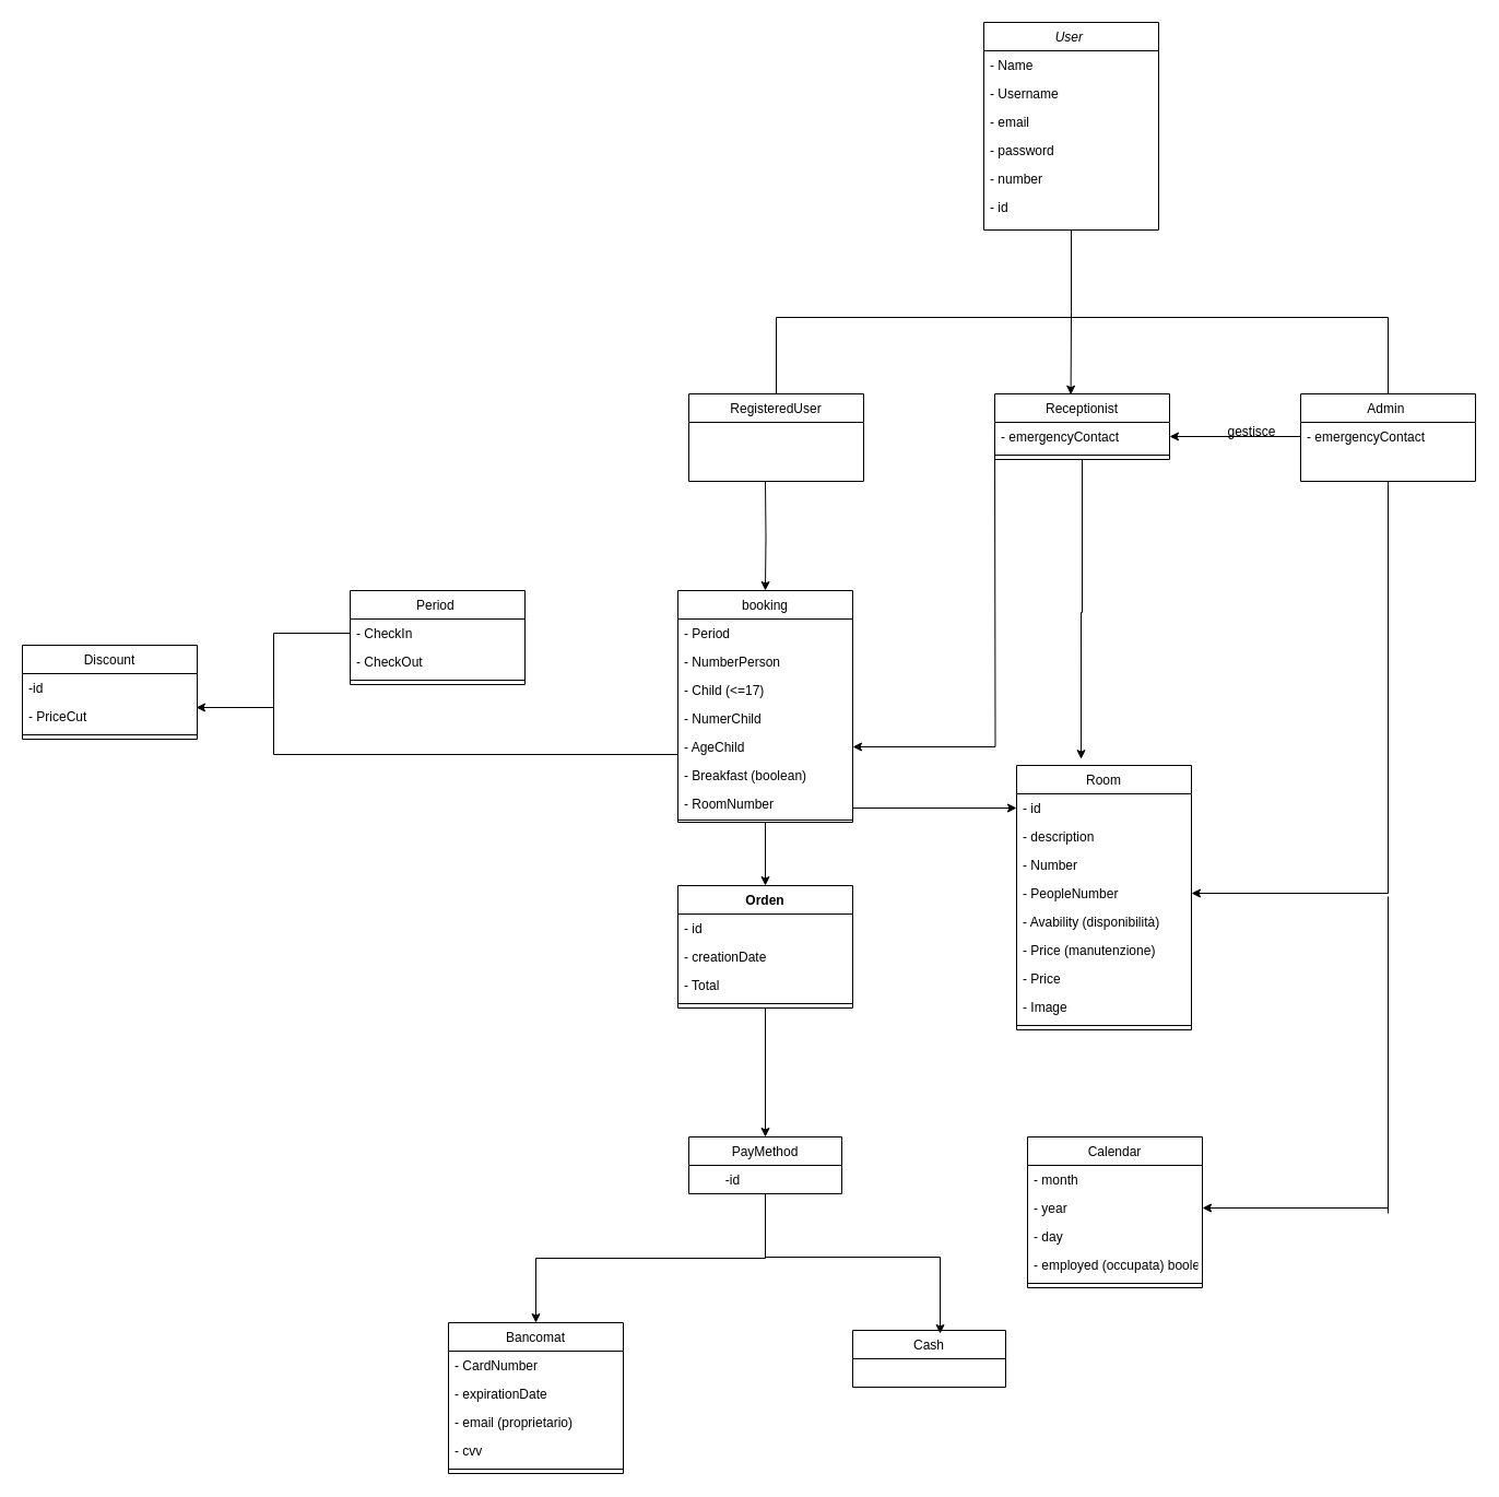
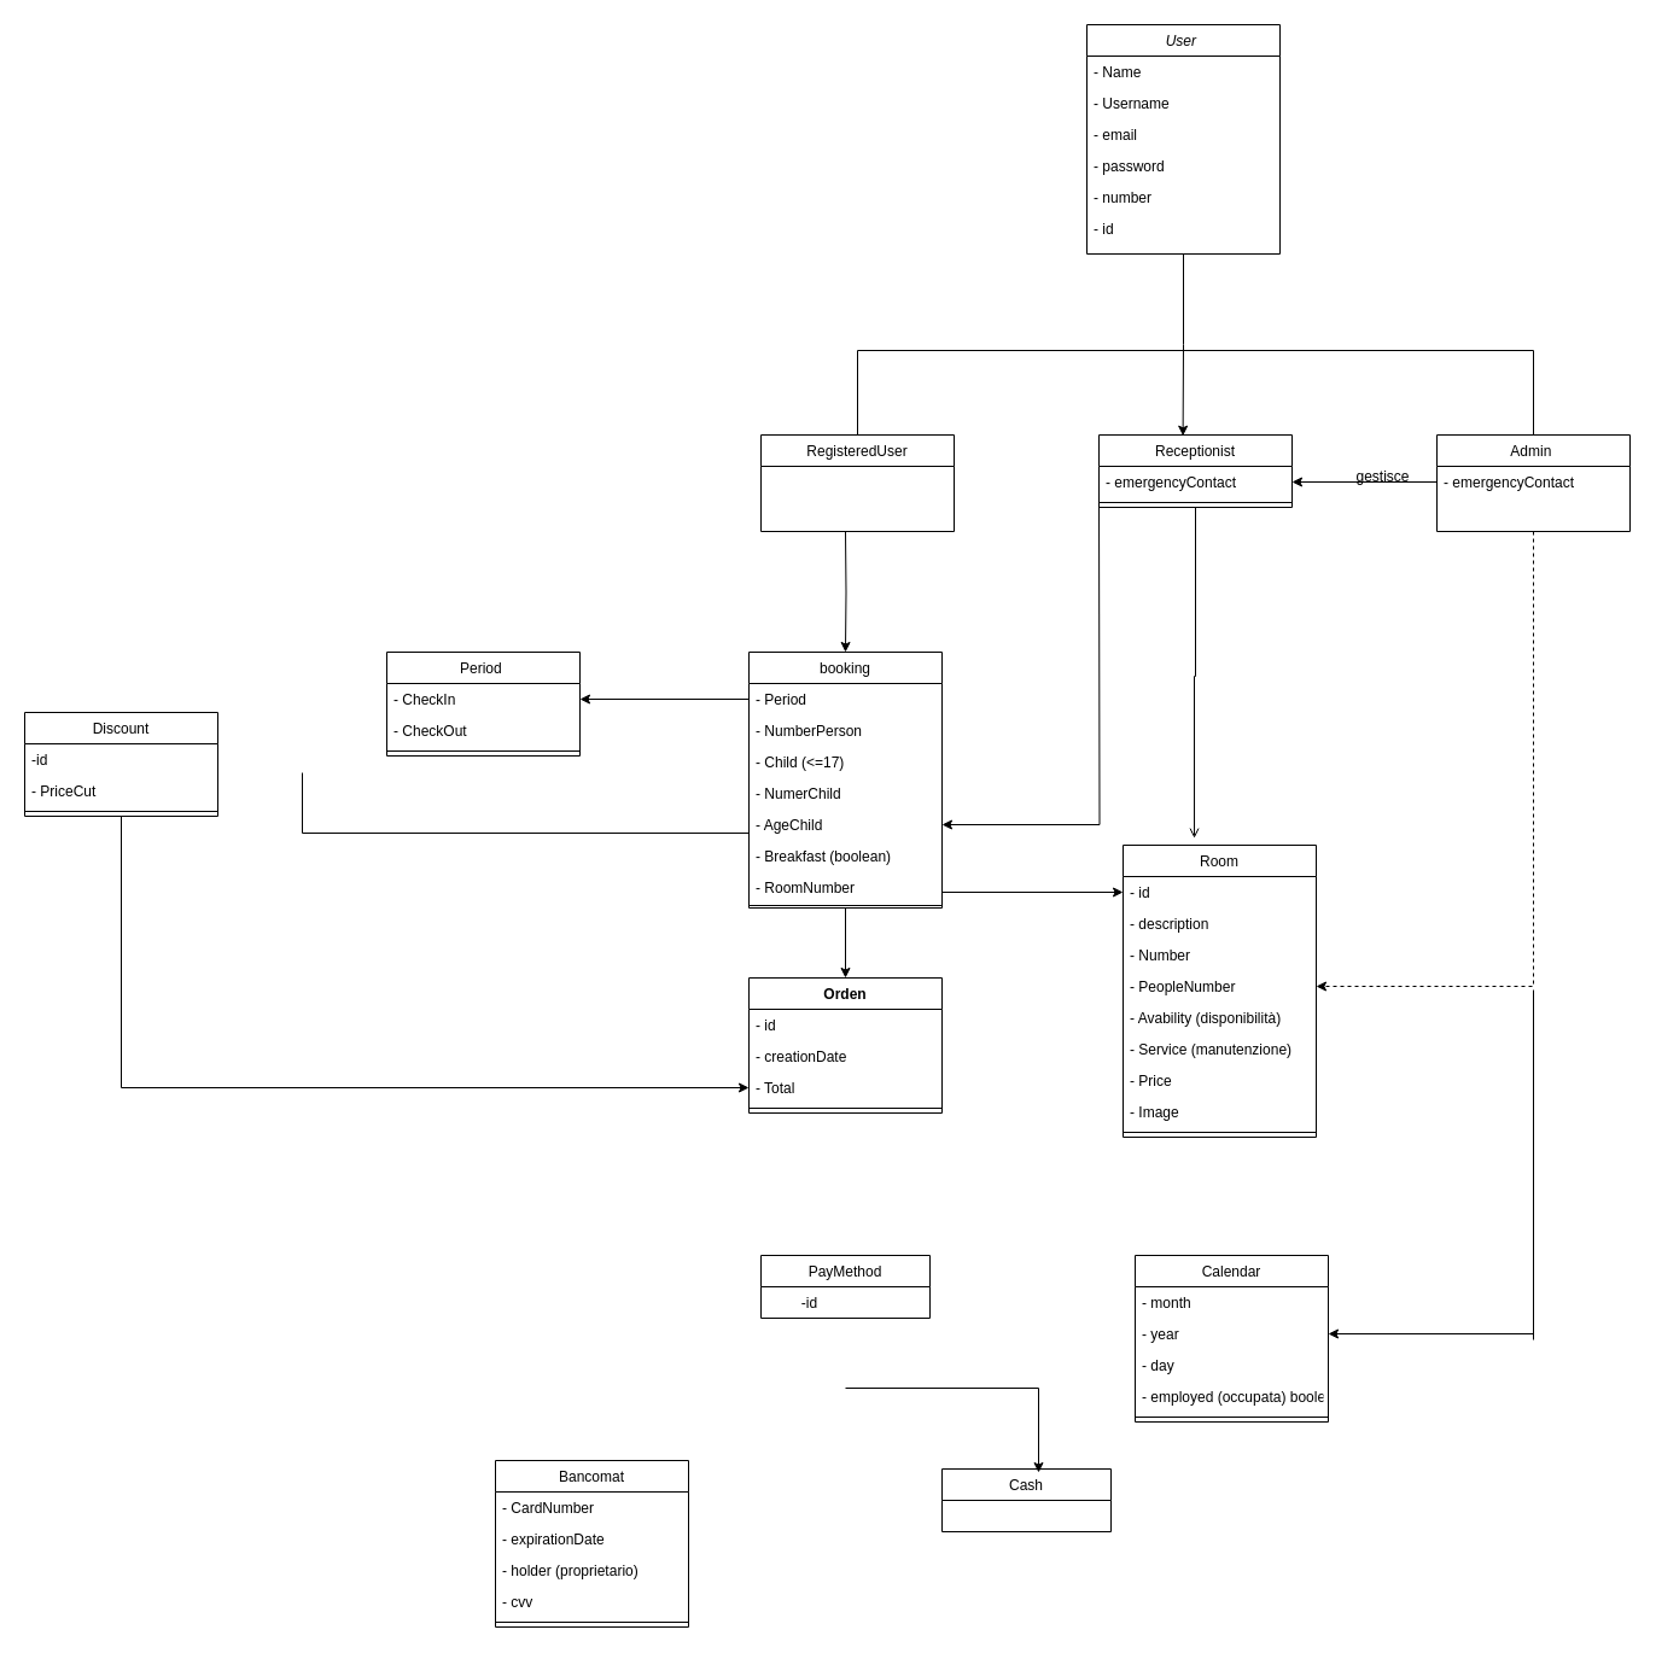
- <mxCell id="47" style="edgeStyle=orthogonalEdgeStyle;rounded=0;orthogonalLoop=1;jettySize=auto;html=1;exitX=0;exitY=0.5;exitDx=0;exitDy=0;entryX=0.994;entryY=0.192;entryDx=0;entryDy=0;entryPerimeter=0;" parent="1" source="39" target="45" edge="1"><mxGeometry relative="1" as="geometry" /></mxCell>
+ <mxCell id="49" style="edgeStyle=orthogonalEdgeStyle;rounded=0;orthogonalLoop=1;jettySize=auto;html=1;exitX=0;exitY=0.5;exitDx=0;exitDy=0;entryX=1;entryY=0.5;entryDx=0;entryDy=0;" parent="1" source="30" target="39" edge="1"><mxGeometry relative="1" as="geometry" /></mxCell>
- <mxCell id="68" style="edgeStyle=orthogonalEdgeStyle;rounded=0;orthogonalLoop=1;jettySize=auto;html=1;exitX=0.5;exitY=1;exitDx=0;exitDy=0;entryX=0.369;entryY=-0.024;entryDx=0;entryDy=0;entryPerimeter=0;" edge="1" parent="1" source="69" target="58"><mxGeometry relative="1" as="geometry" /></mxCell>
+ <mxCell id="68" style="edgeStyle=orthogonalEdgeStyle;rounded=0;orthogonalLoop=1;jettySize=auto;html=1;exitX=0.5;exitY=1;exitDx=0;exitDy=0;entryX=0.369;entryY=-0.024;entryDx=0;entryDy=0;entryPerimeter=0;endArrow=open;" edge="1" parent="1" source="69" target="58"><mxGeometry relative="1" as="geometry" /></mxCell>
- <mxCell id="12" style="edgeStyle=orthogonalEdgeStyle;rounded=0;orthogonalLoop=1;jettySize=auto;html=1;exitX=0.5;exitY=1;exitDx=0;exitDy=0;entryX=1;entryY=0.5;entryDx=0;entryDy=0;" parent="1" source="13" target="62" edge="1"><mxGeometry relative="1" as="geometry" /></mxCell>
+ <mxCell id="12" style="edgeStyle=orthogonalEdgeStyle;rounded=0;orthogonalLoop=1;jettySize=auto;html=1;exitX=0.5;exitY=1;exitDx=0;exitDy=0;entryX=1;entryY=0.5;entryDx=0;entryDy=0;dashed=1;" parent="1" source="13" target="62" edge="1"><mxGeometry relative="1" as="geometry" /></mxCell>
- <mxCell id="64" value="- Price (manutenzione)" style="text;strokeColor=none;fillColor=none;align=left;verticalAlign=top;spacingLeft=4;spacingRight=4;overflow=hidden;rotatable=0;points=[[0,0.5],[1,0.5]];portConstraint=eastwest;" parent="58" vertex="1"><mxGeometry y="156" width="160" height="26" as="geometry" /></mxCell>
+ <mxCell id="64" value="- Service (manutenzione)" style="text;strokeColor=none;fillColor=none;align=left;verticalAlign=top;spacingLeft=4;spacingRight=4;overflow=hidden;rotatable=0;points=[[0,0.5],[1,0.5]];portConstraint=eastwest;" parent="58" vertex="1"><mxGeometry y="156" width="160" height="26" as="geometry" /></mxCell>
+ <mxCell id="42" style="edgeStyle=orthogonalEdgeStyle;rounded=0;orthogonalLoop=1;jettySize=auto;html=1;exitX=0.5;exitY=1;exitDx=0;exitDy=0;entryX=0;entryY=0.5;entryDx=0;entryDy=0;" parent="1" source="43" target="54" edge="1"><mxGeometry relative="1" as="geometry" /></mxCell>
- <mxCell id="50" style="edgeStyle=orthogonalEdgeStyle;rounded=0;orthogonalLoop=1;jettySize=auto;html=1;exitX=0.5;exitY=1;exitDx=0;exitDy=0;entryX=0.5;entryY=0;entryDx=0;entryDy=0;" parent="1" source="51" target="20" edge="1"><mxGeometry relative="1" as="geometry" /></mxCell>
- <mxCell id="19" style="edgeStyle=orthogonalEdgeStyle;rounded=0;orthogonalLoop=1;jettySize=auto;html=1;exitX=0.5;exitY=1;exitDx=0;exitDy=0;" parent="1" source="20" target="22" edge="1"><mxGeometry relative="1" as="geometry" /></mxCell>
- <mxCell id="25" value="- email (proprietario)" style="text;strokeColor=none;fillColor=none;align=left;verticalAlign=top;spacingLeft=4;spacingRight=4;overflow=hidden;rotatable=0;points=[[0,0.5],[1,0.5]];portConstraint=eastwest;" parent="22" vertex="1"><mxGeometry y="78" width="160" height="26" as="geometry" /></mxCell>
+ <mxCell id="25" value="- holder (proprietario)" style="text;strokeColor=none;fillColor=none;align=left;verticalAlign=top;spacingLeft=4;spacingRight=4;overflow=hidden;rotatable=0;points=[[0,0.5],[1,0.5]];portConstraint=eastwest;" parent="22" vertex="1"><mxGeometry y="78" width="160" height="26" as="geometry" /></mxCell>
